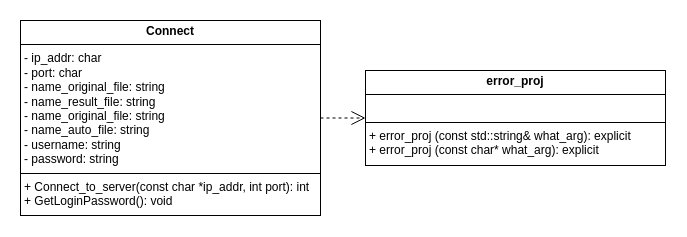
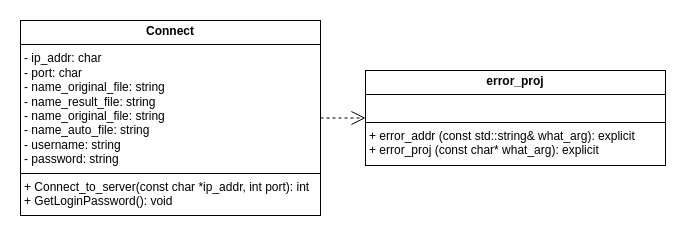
- <mxCell id="4" value="&lt;p style=&quot;margin:0px;margin-top:4px;text-align:center;&quot;&gt;&lt;b&gt;error_proj&lt;/b&gt;&lt;br&gt;&lt;/p&gt;&lt;hr size=&quot;1&quot; style=&quot;border-style:solid;&quot;&gt;&lt;p style=&quot;margin:0px;margin-left:4px;&quot;&gt;&lt;br&gt;&lt;/p&gt;&lt;hr size=&quot;1&quot; style=&quot;border-style:solid;&quot;&gt;&lt;p style=&quot;margin:0px;margin-left:4px;&quot;&gt;+ error_proj (const std::string&amp;amp; what_arg): explicit&lt;/p&gt;&lt;p style=&quot;margin:0px;margin-left:4px;&quot;&gt;+ error_proj (const char* what_arg): explicit&lt;br&gt;&lt;/p&gt;" style="verticalAlign=top;align=left;overflow=fill;html=1;whiteSpace=wrap;" vertex="1" parent="1"><mxGeometry x="365" y="70" width="300" height="95" as="geometry" /></mxCell>
+ <mxCell id="4" value="&lt;p style=&quot;margin:0px;margin-top:4px;text-align:center;&quot;&gt;&lt;b&gt;error_proj&lt;/b&gt;&lt;br&gt;&lt;/p&gt;&lt;hr size=&quot;1&quot; style=&quot;border-style:solid;&quot;&gt;&lt;p style=&quot;margin:0px;margin-left:4px;&quot;&gt;&lt;br&gt;&lt;/p&gt;&lt;hr size=&quot;1&quot; style=&quot;border-style:solid;&quot;&gt;&lt;p style=&quot;margin:0px;margin-left:4px;&quot;&gt;+ error_addr (const std::string&amp;amp; what_arg): explicit&lt;/p&gt;&lt;p style=&quot;margin:0px;margin-left:4px;&quot;&gt;+ error_proj (const char* what_arg): explicit&lt;br&gt;&lt;/p&gt;" style="verticalAlign=top;align=left;overflow=fill;html=1;whiteSpace=wrap;" vertex="1" parent="1"><mxGeometry x="365" y="70" width="300" height="95" as="geometry" /></mxCell>
